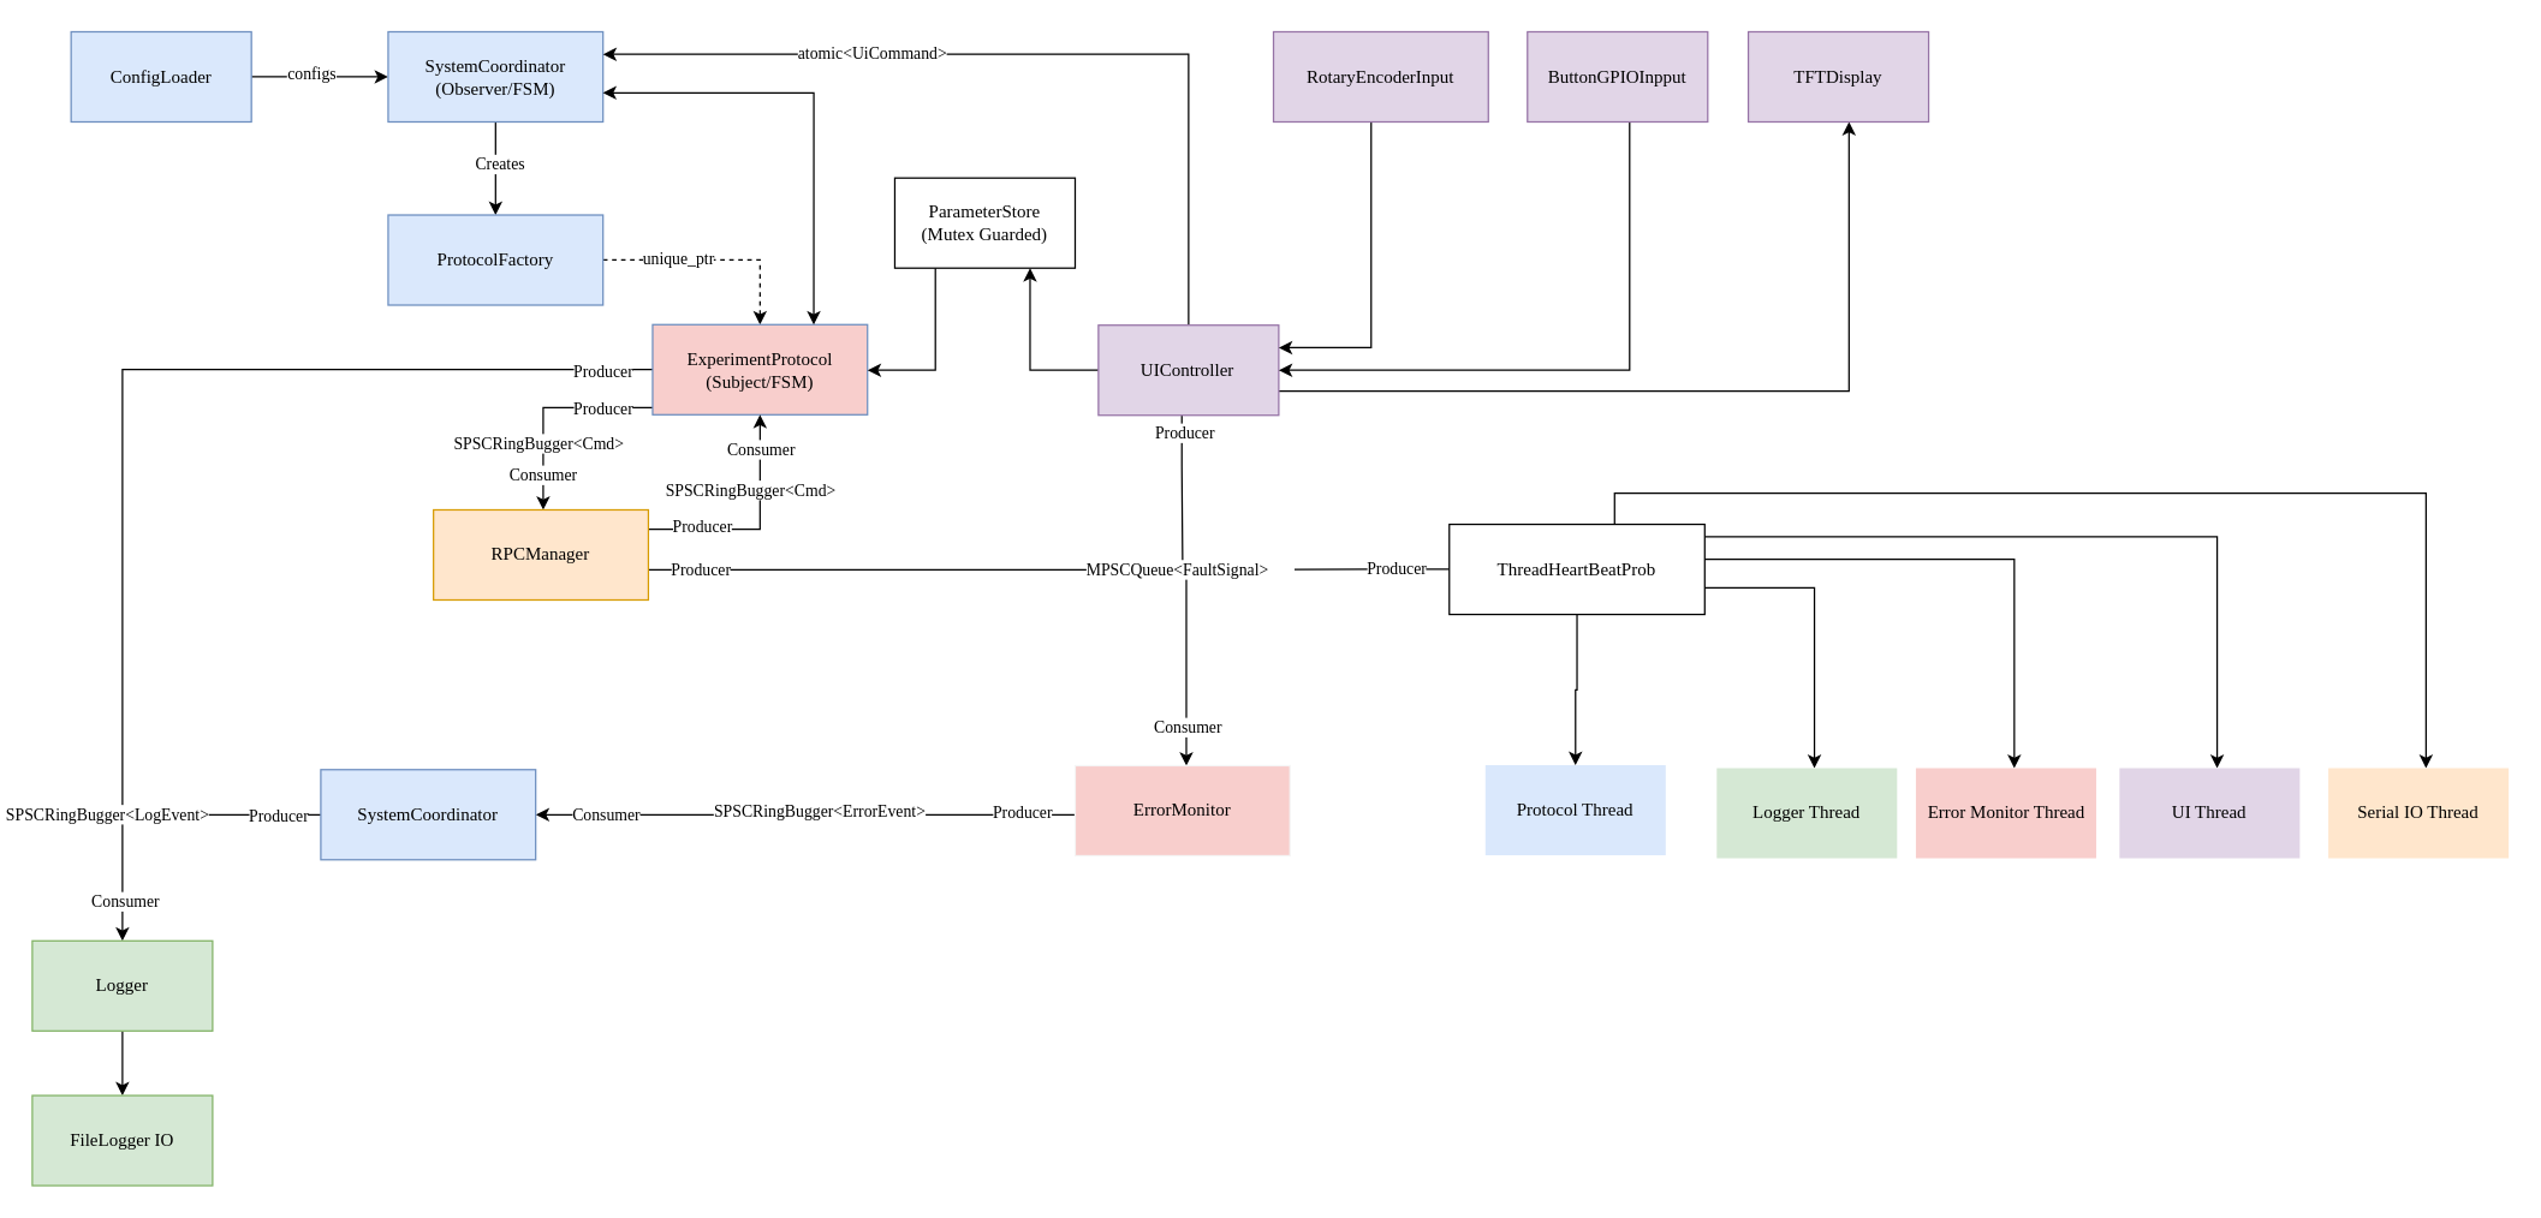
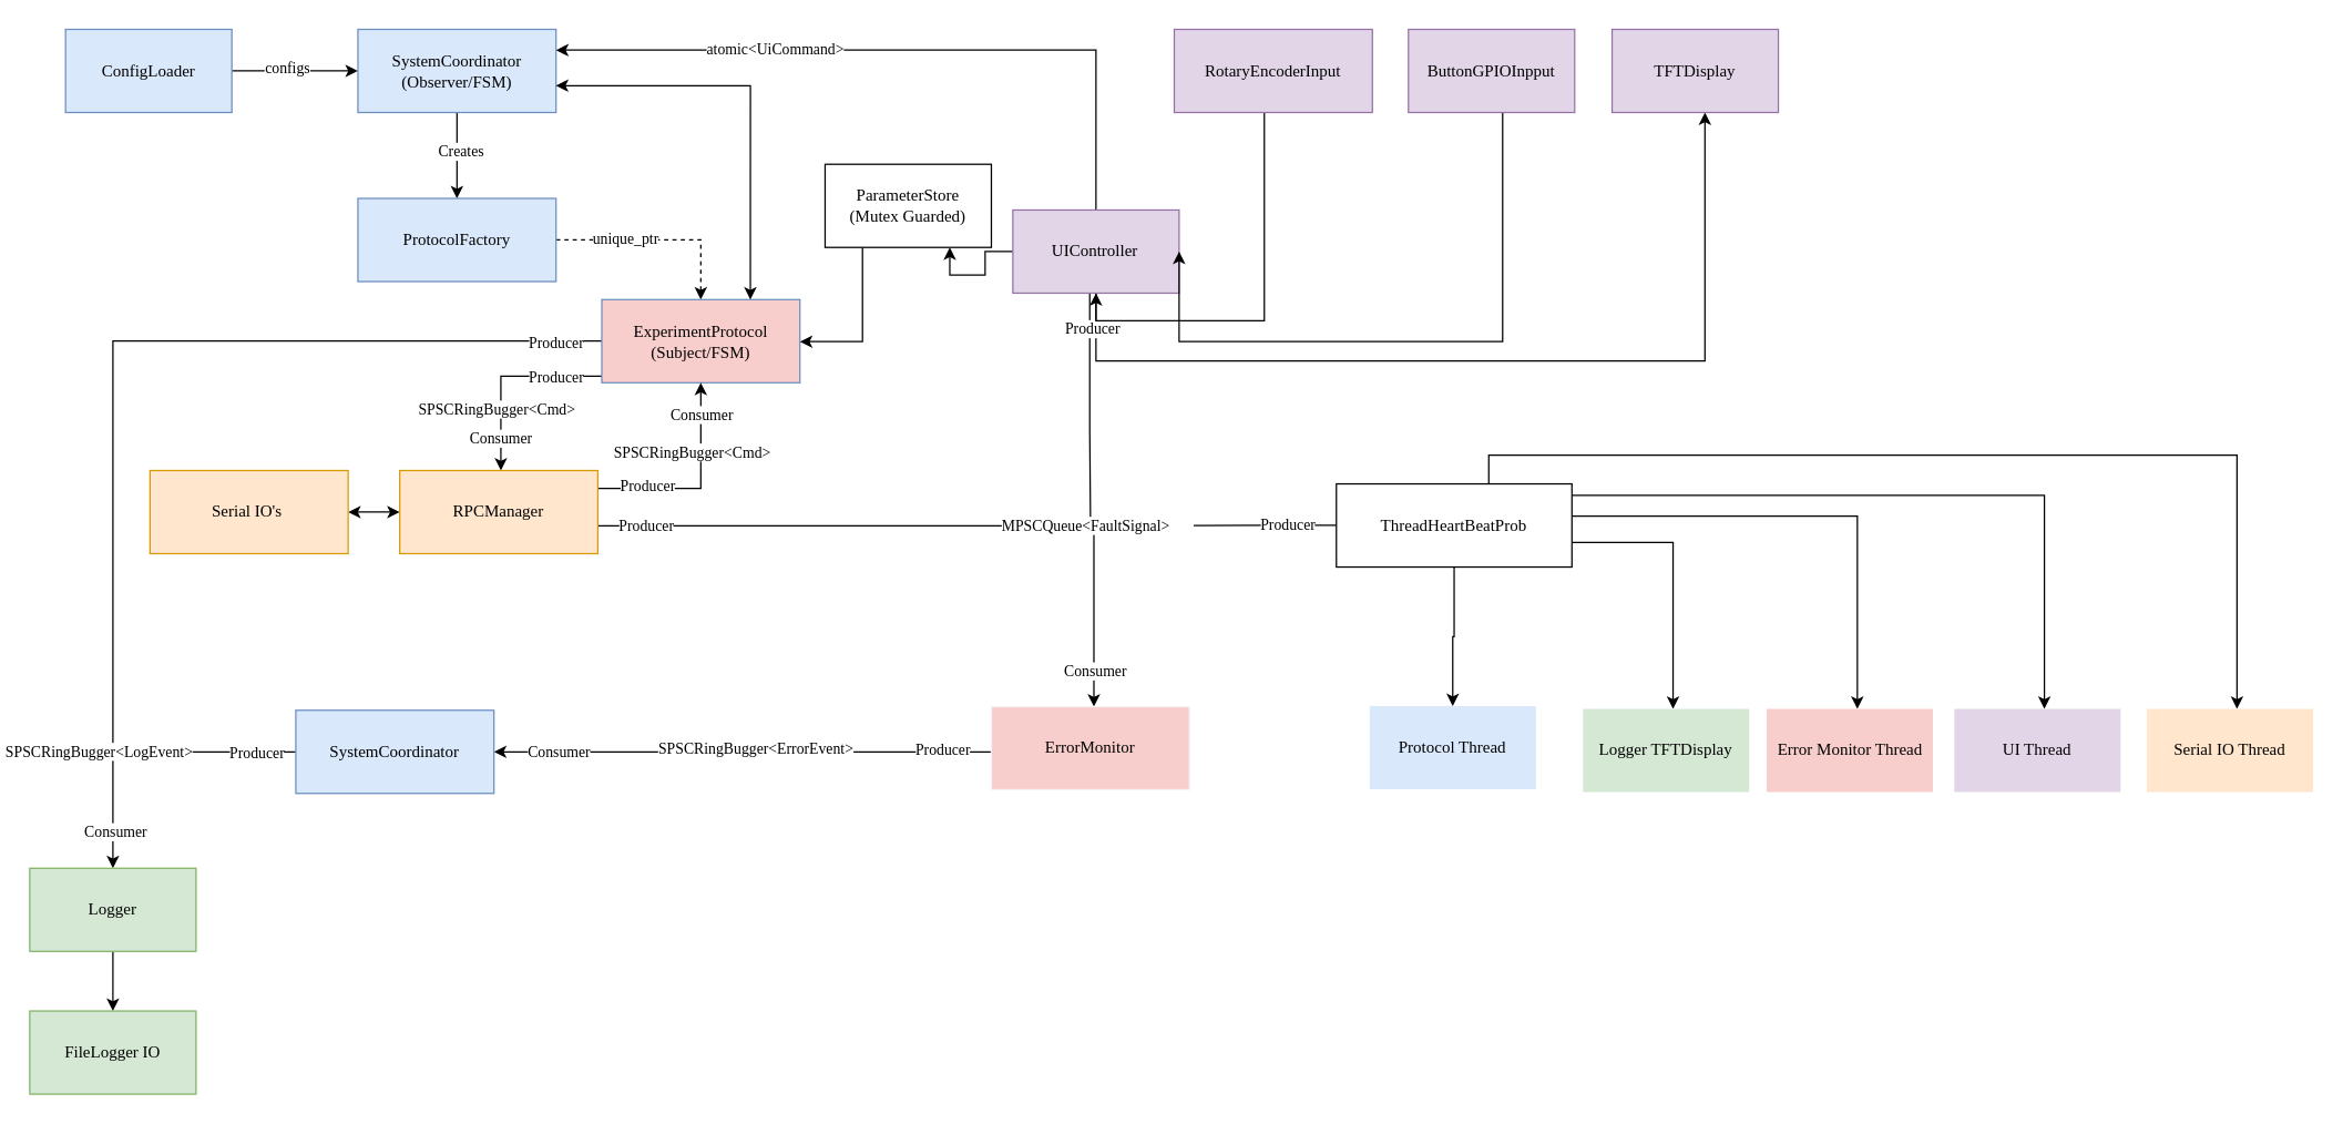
- <mxCell id="40" value="UIController" style="rounded=0;whiteSpace=wrap;html=1;fontFamily=JetBrains Mono;fontSource=https%3A%2F%2Ffonts.googleapis.com%2Fcss%3Ffamily%3DJetBrains%2BMono;fillColor=#e1d5e7;strokeColor=light-dark(#9673A6,#FFFFFF);" parent="1" vertex="1"><mxGeometry x="730.498" y="215.996" width="120" height="60" as="geometry" /></mxCell>
+ <mxCell id="40" value="UIController" style="rounded=0;whiteSpace=wrap;html=1;fontFamily=JetBrains Mono;fontSource=https%3A%2F%2Ffonts.googleapis.com%2Fcss%3Ffamily%3DJetBrains%2BMono;fillColor=#e1d5e7;strokeColor=light-dark(#9673A6,#FFFFFF);" parent="1" vertex="1"><mxGeometry x="730.498" y="150.996" width="120" height="60" as="geometry" /></mxCell>
+ <mxCell id="32" value="&lt;div&gt;Serial IO's&amp;nbsp;&lt;/div&gt;" style="rounded=0;whiteSpace=wrap;html=1;fontFamily=JetBrains Mono;fontSource=https%3A%2F%2Ffonts.googleapis.com%2Fcss%3Ffamily%3DJetBrains%2BMono;fillColor=#ffe6cc;strokeColor=light-dark(#d79b00, #f6f5f4);" parent="1" vertex="1"><mxGeometry x="107.768" y="338.996" width="143" height="60" as="geometry" /></mxCell>
+ <mxCell id="19" value="" style="edgeStyle=orthogonalEdgeStyle;rounded=0;orthogonalLoop=1;jettySize=auto;html=1;fontFamily=JetBrains Mono;fontSource=https%3A%2F%2Ffonts.googleapis.com%2Fcss%3Ffamily%3DJetBrains%2BMono;startArrow=classic;startFill=1;" parent="1" source="21" target="32" edge="1"><mxGeometry relative="1" as="geometry" /></mxCell>
- <mxCell id="60" value="Logger Thread" style="rounded=0;whiteSpace=wrap;html=1;fillColor=#d5e8d4;strokeColor=none;fontFamily=JetBrains Mono;fontSource=https%3A%2F%2Ffonts.googleapis.com%2Fcss%3Ffamily%3DJetBrains%2BMono;" parent="1" vertex="1"><mxGeometry x="1142" y="511" width="120" height="60" as="geometry" /></mxCell>
+ <mxCell id="60" value="Logger TFTDisplay" style="rounded=0;whiteSpace=wrap;html=1;fillColor=#d5e8d4;strokeColor=none;fontFamily=JetBrains Mono;fontSource=https%3A%2F%2Ffonts.googleapis.com%2Fcss%3Ffamily%3DJetBrains%2BMono;" parent="1" vertex="1"><mxGeometry x="1142" y="511" width="120" height="60" as="geometry" /></mxCell>
